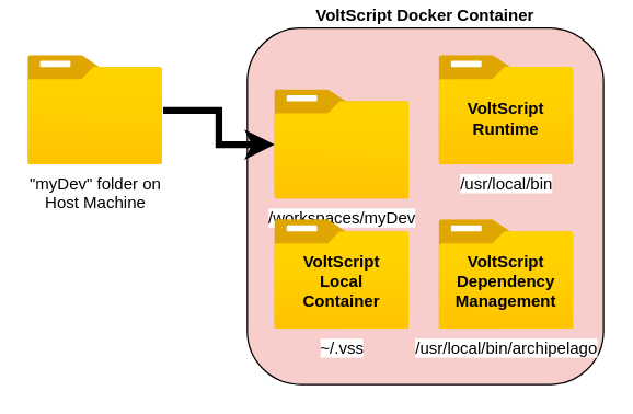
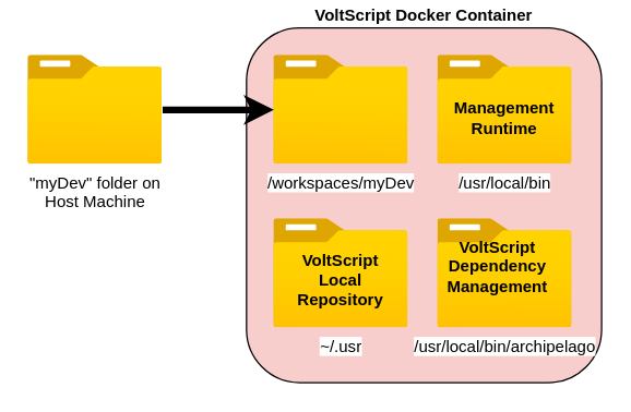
- <mxCell id="7" value="VoltScript&lt;br&gt;Runtime" style="text;html=1;strokeColor=none;fillColor=none;align=center;verticalAlign=middle;whiteSpace=wrap;rounded=0;fontStyle=1" vertex="1" parent="1"><mxGeometry x="339.29" y="71" width="60" height="30" as="geometry" /></mxCell>
+ <mxCell id="7" value="Management&lt;br&gt;Runtime" style="text;html=1;strokeColor=none;fillColor=none;align=center;verticalAlign=middle;whiteSpace=wrap;rounded=0;fontStyle=1" vertex="1" parent="1"><mxGeometry x="339.29" y="71" width="60" height="30" as="geometry" /></mxCell>
- <mxCell id="4" value="/workspaces/myDev" style="aspect=fixed;html=1;points=[];align=center;image;fontSize=12;image=img/lib/azure2/general/Folder_Blank.svg;rounded=1;" vertex="1" parent="1"><mxGeometry x="200" y="65" width="98.57" height="80" as="geometry" /></mxCell>
+ <mxCell id="4" value="/workspaces/myDev" style="aspect=fixed;html=1;points=[];align=center;image;fontSize=12;image=img/lib/azure2/general/Folder_Blank.svg;rounded=1;" vertex="1" parent="1"><mxGeometry x="200" y="40" width="98.57" height="80" as="geometry" /></mxCell>
- <mxCell id="11" value="VoltScript&lt;br&gt;Local Container" style="text;html=1;strokeColor=none;fillColor=none;align=center;verticalAlign=middle;whiteSpace=wrap;rounded=0;fontStyle=1" vertex="1" parent="1"><mxGeometry x="219.29" y="190" width="60" height="30" as="geometry" /></mxCell>
+ <mxCell id="11" value="VoltScript&lt;br&gt;Local Repository" style="text;html=1;strokeColor=none;fillColor=none;align=center;verticalAlign=middle;whiteSpace=wrap;rounded=0;fontStyle=1" vertex="1" parent="1"><mxGeometry x="219.29" y="190" width="60" height="30" as="geometry" /></mxCell>
- <mxCell id="9" value="VoltScript&lt;br&gt;Dependency Management" style="text;html=1;strokeColor=none;fillColor=none;align=center;verticalAlign=middle;whiteSpace=wrap;rounded=0;fontStyle=1" vertex="1" parent="1"><mxGeometry x="339.29" y="190" width="60" height="30" as="geometry" /></mxCell>
+ <mxCell id="9" value="VoltScript&lt;br&gt;Dependency Management" style="text;html=1;strokeColor=none;fillColor=none;align=center;verticalAlign=middle;whiteSpace=wrap;rounded=0;fontStyle=1" vertex="1" parent="1"><mxGeometry x="334.29" y="180" width="60" height="30" as="geometry" /></mxCell>
- <mxCell id="10" value="~/.vss" style="aspect=fixed;html=1;points=[];align=center;image;fontSize=12;image=img/lib/azure2/general/Folder_Blank.svg;" vertex="1" parent="1"><mxGeometry x="200" y="160" width="98.57" height="80" as="geometry" /></mxCell>
+ <mxCell id="10" value="~/.usr" style="aspect=fixed;html=1;points=[];align=center;image;fontSize=12;image=img/lib/azure2/general/Folder_Blank.svg;" vertex="1" parent="1"><mxGeometry x="200" y="160" width="98.57" height="80" as="geometry" /></mxCell>
